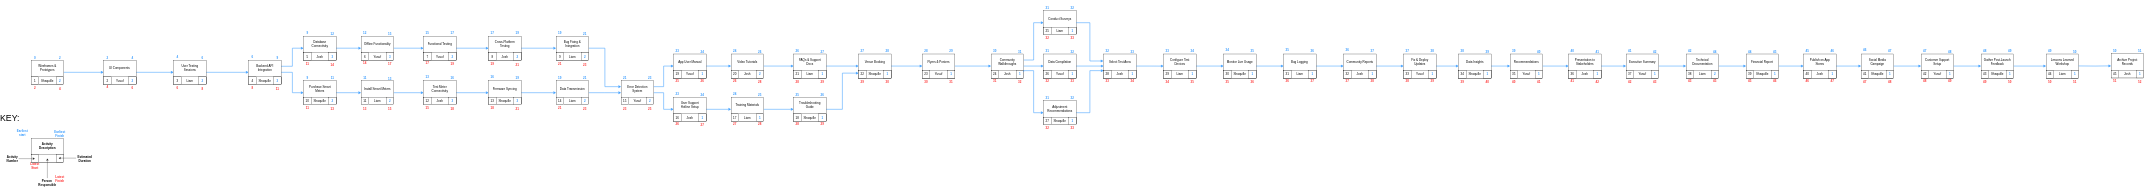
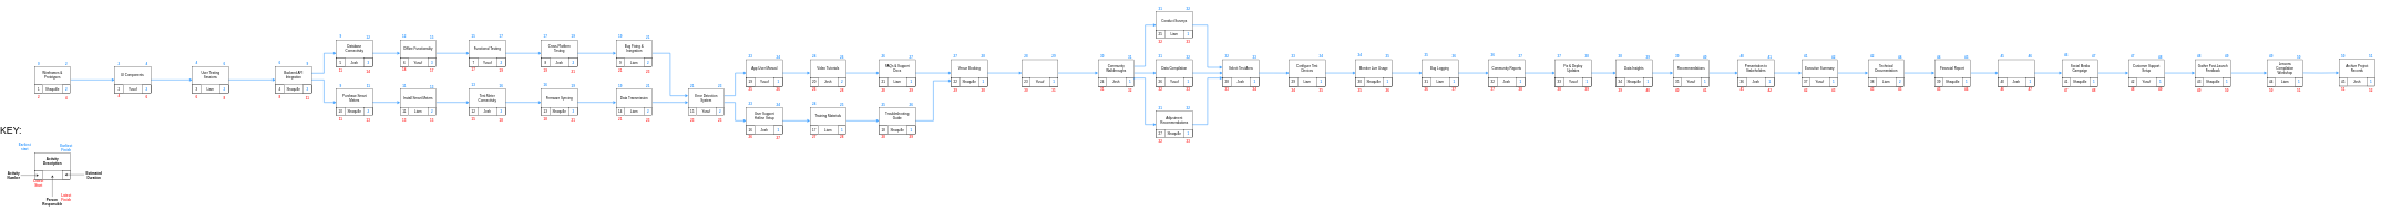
- <mxCell id="185" value="Flyers &amp;amp; Posters" style="text;html=1;align=center;verticalAlign=middle;whiteSpace=wrap;rounded=0;" parent="1" vertex="1"><mxGeometry x="3695" y="222" width="110" height="50" as="geometry" /></mxCell>
- <mxCell id="272" value="Publish on App Stores" style="text;html=1;align=center;verticalAlign=middle;whiteSpace=wrap;rounded=0;" parent="1" vertex="1"><mxGeometry x="7220" y="222" width="110" height="50" as="geometry" /></mxCell>
- <mxCell id="277" value="Lessons Learned Workshop" style="text;html=1;align=center;verticalAlign=middle;whiteSpace=wrap;rounded=0;" parent="1" vertex="1"><mxGeometry x="8190" y="222" width="110" height="50" as="geometry" /></mxCell>
+ <mxCell id="277" value="Lessons Compilation Workshop" style="text;html=1;align=center;verticalAlign=middle;whiteSpace=wrap;rounded=0;" parent="1" vertex="1"><mxGeometry x="8190" y="222" width="110" height="50" as="geometry" /></mxCell>
